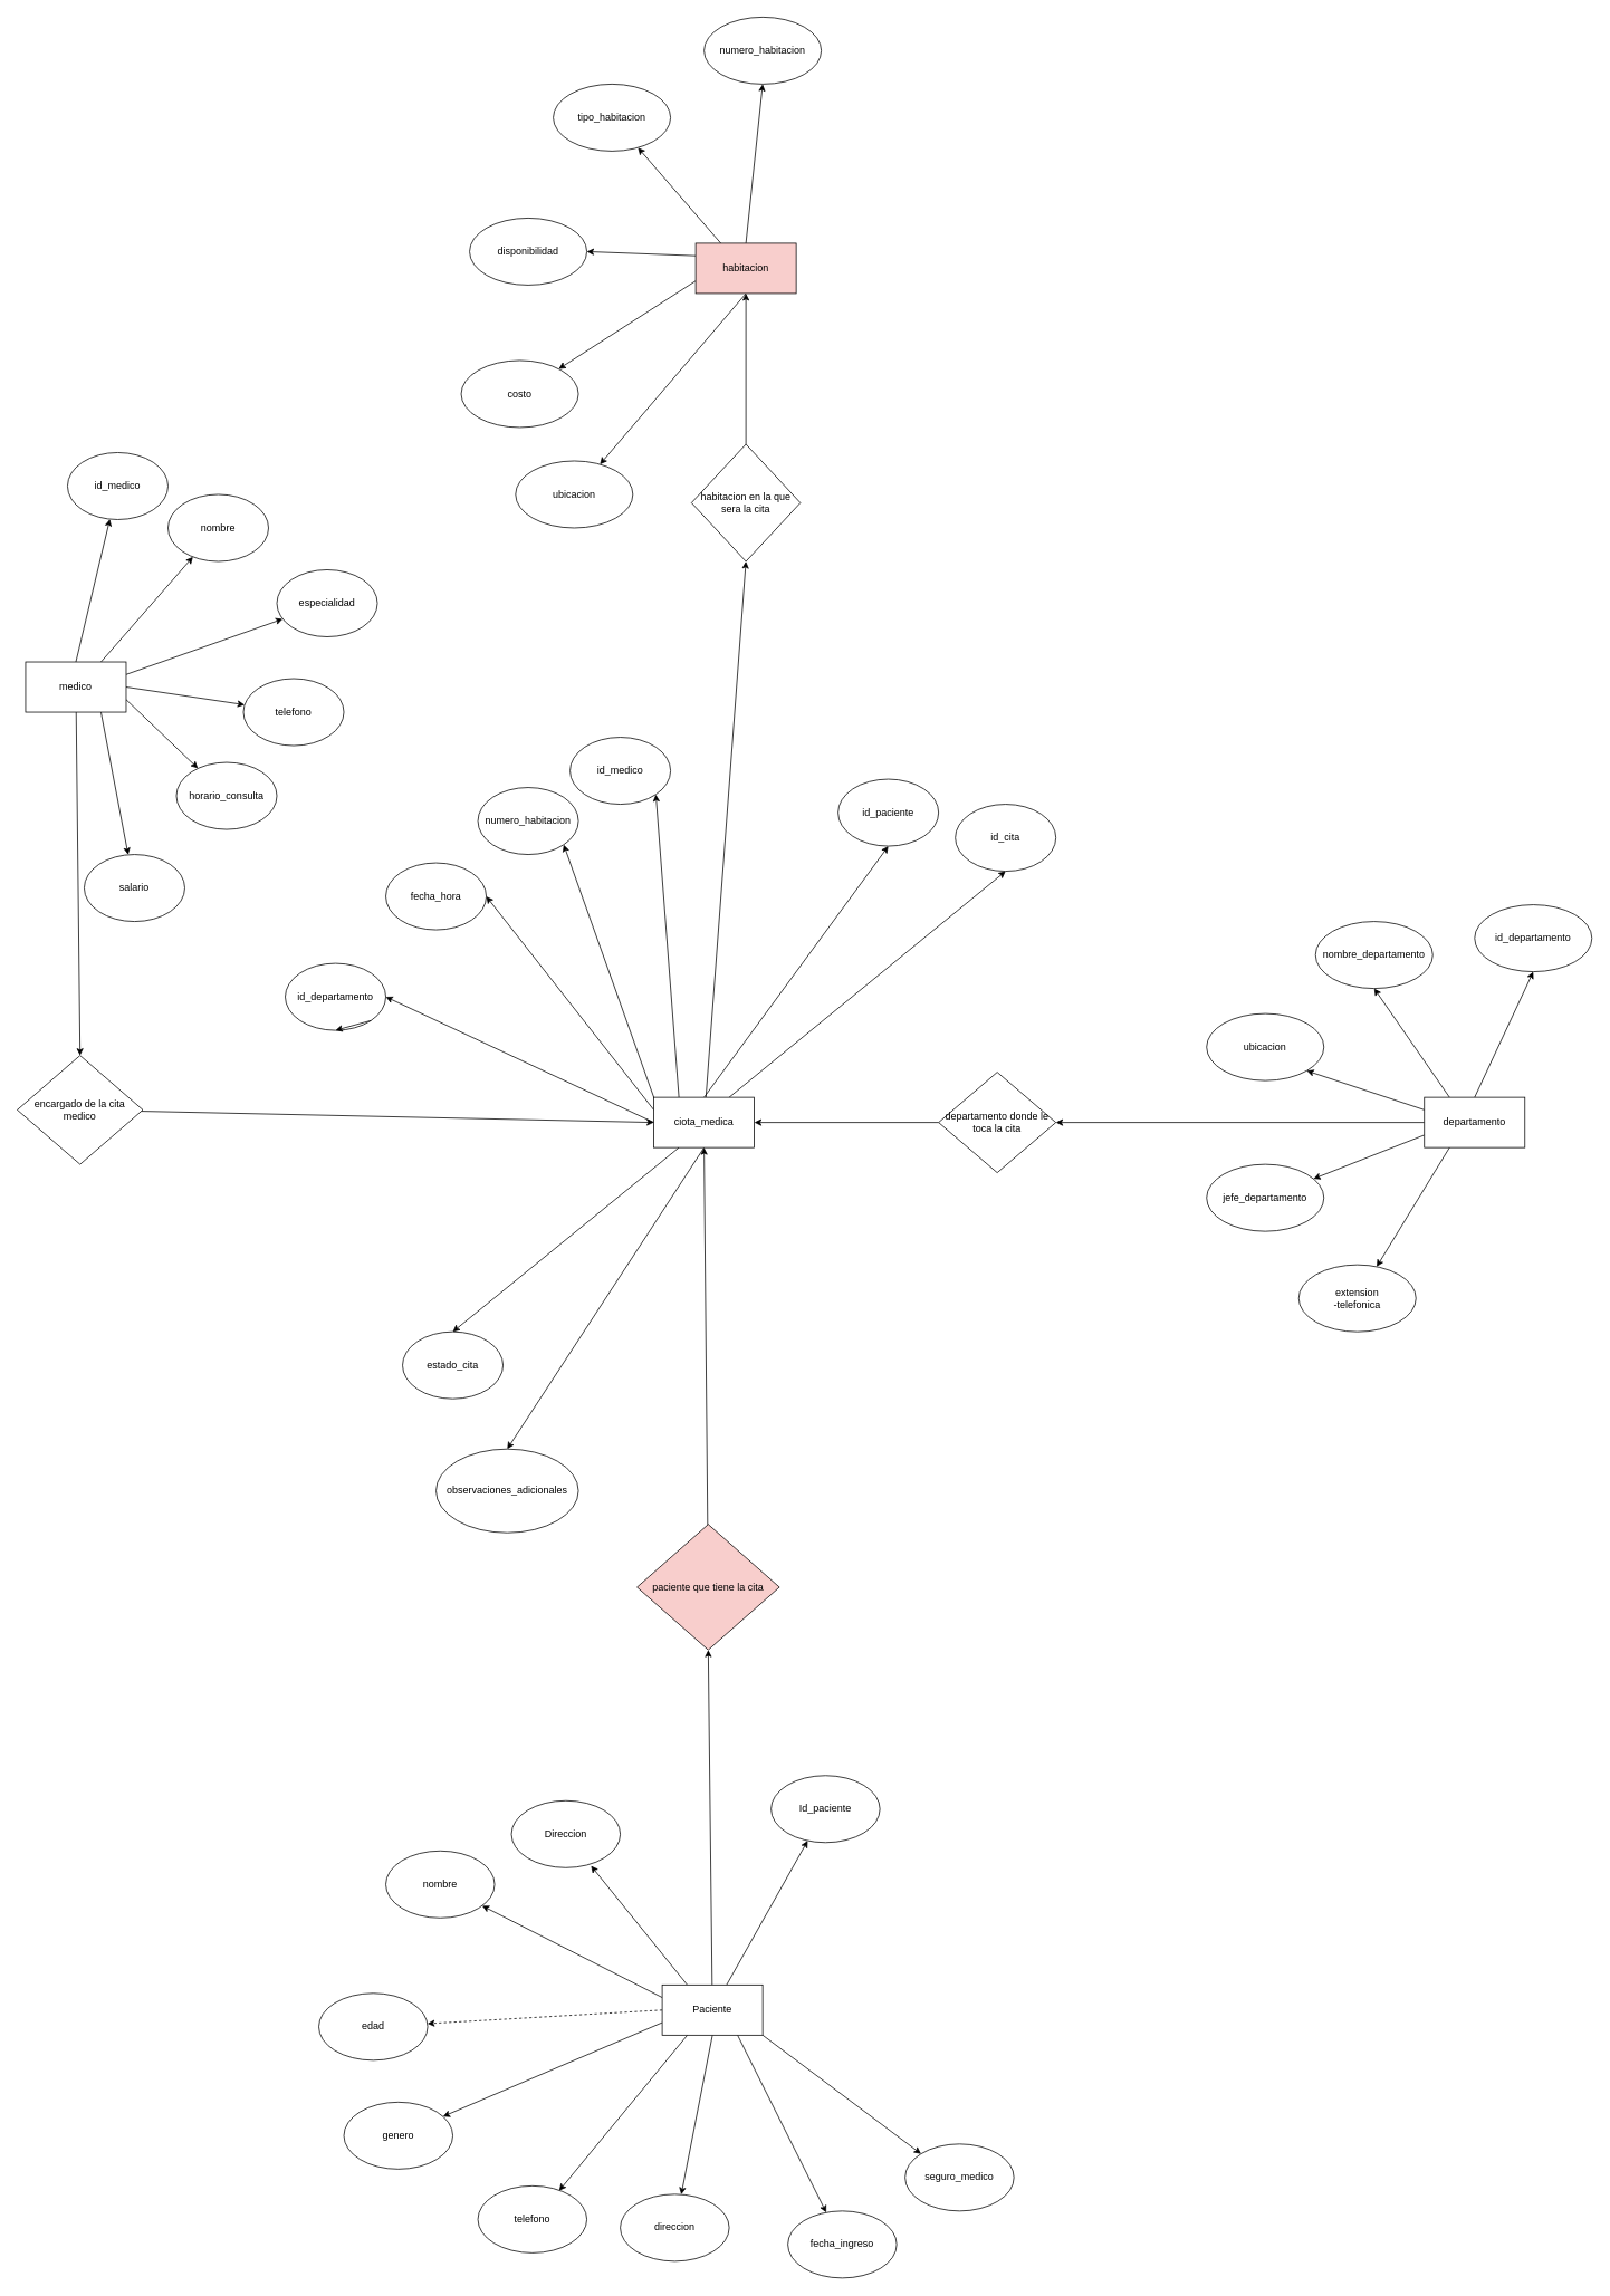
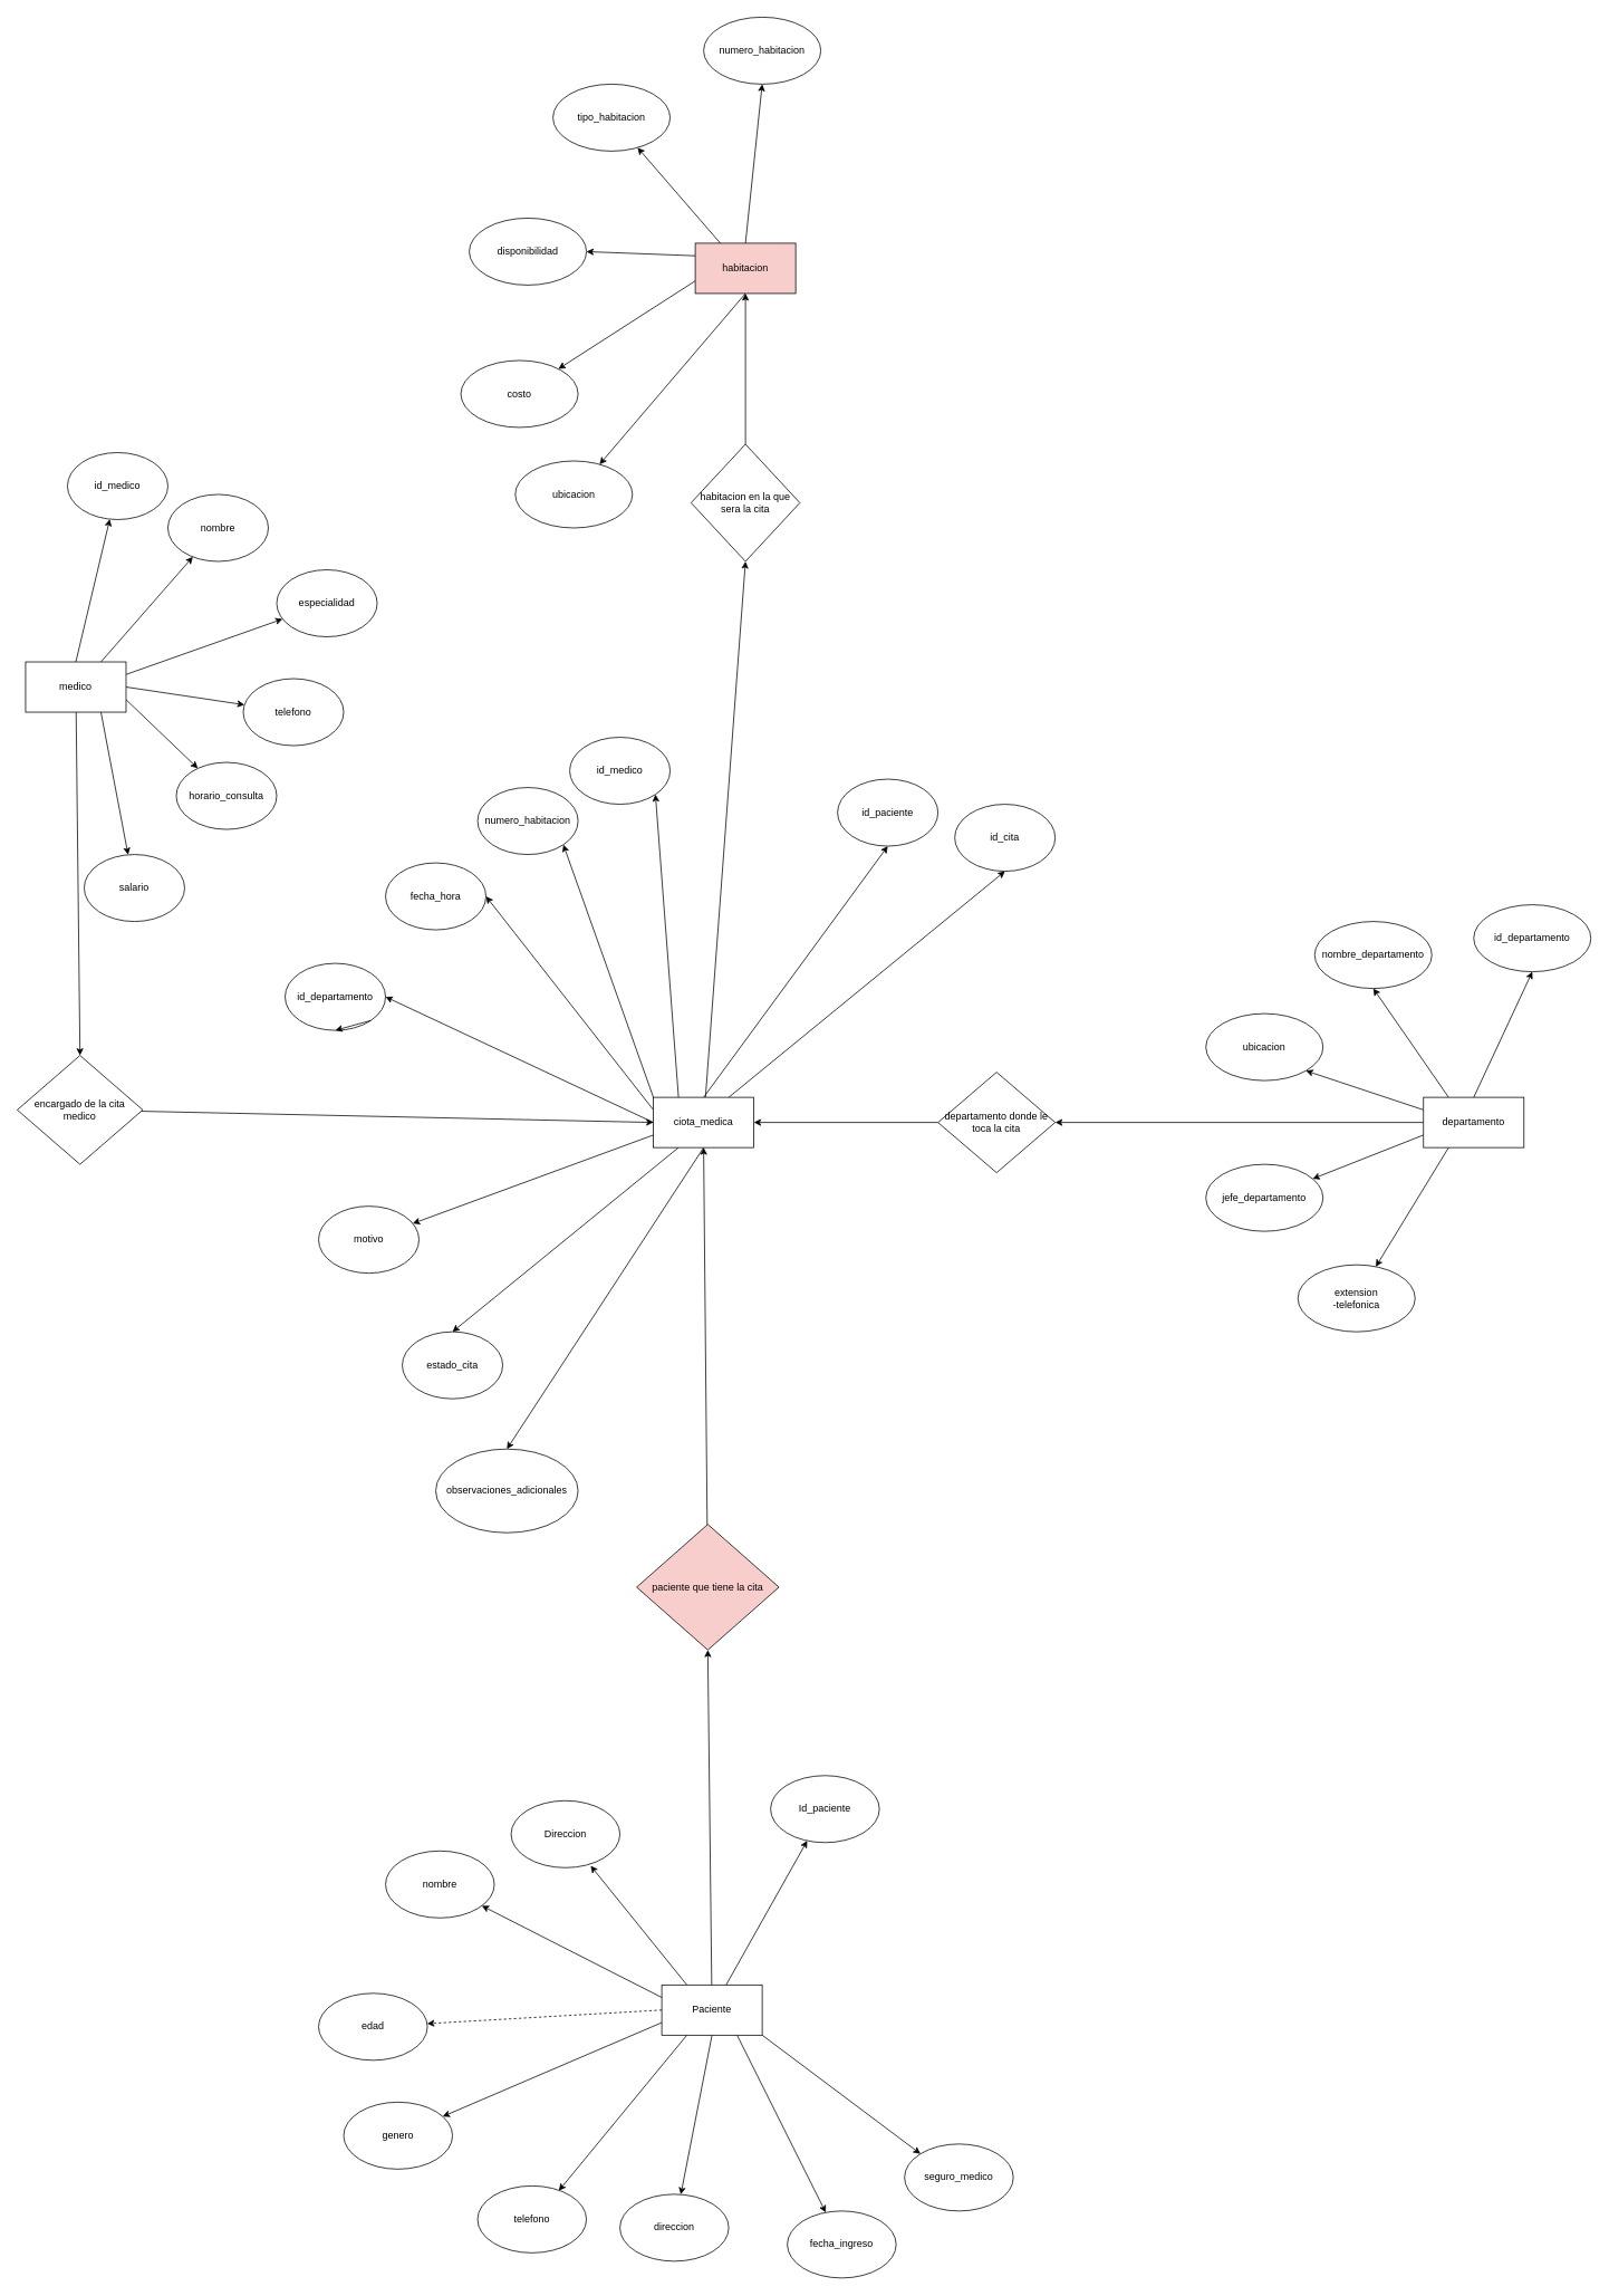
+ <mxCell id="65" style="edgeStyle=none;html=1;exitX=0;exitY=0.75;exitDx=0;exitDy=0;" edge="1" parent="1" source="69" target="72"><mxGeometry relative="1" as="geometry" /></mxCell>
+ <mxCell id="72" value="motivo" style="ellipse;whiteSpace=wrap;html=1;" vertex="1" parent="1"><mxGeometry x="380" y="1440" width="120" height="80" as="geometry" /></mxCell>
